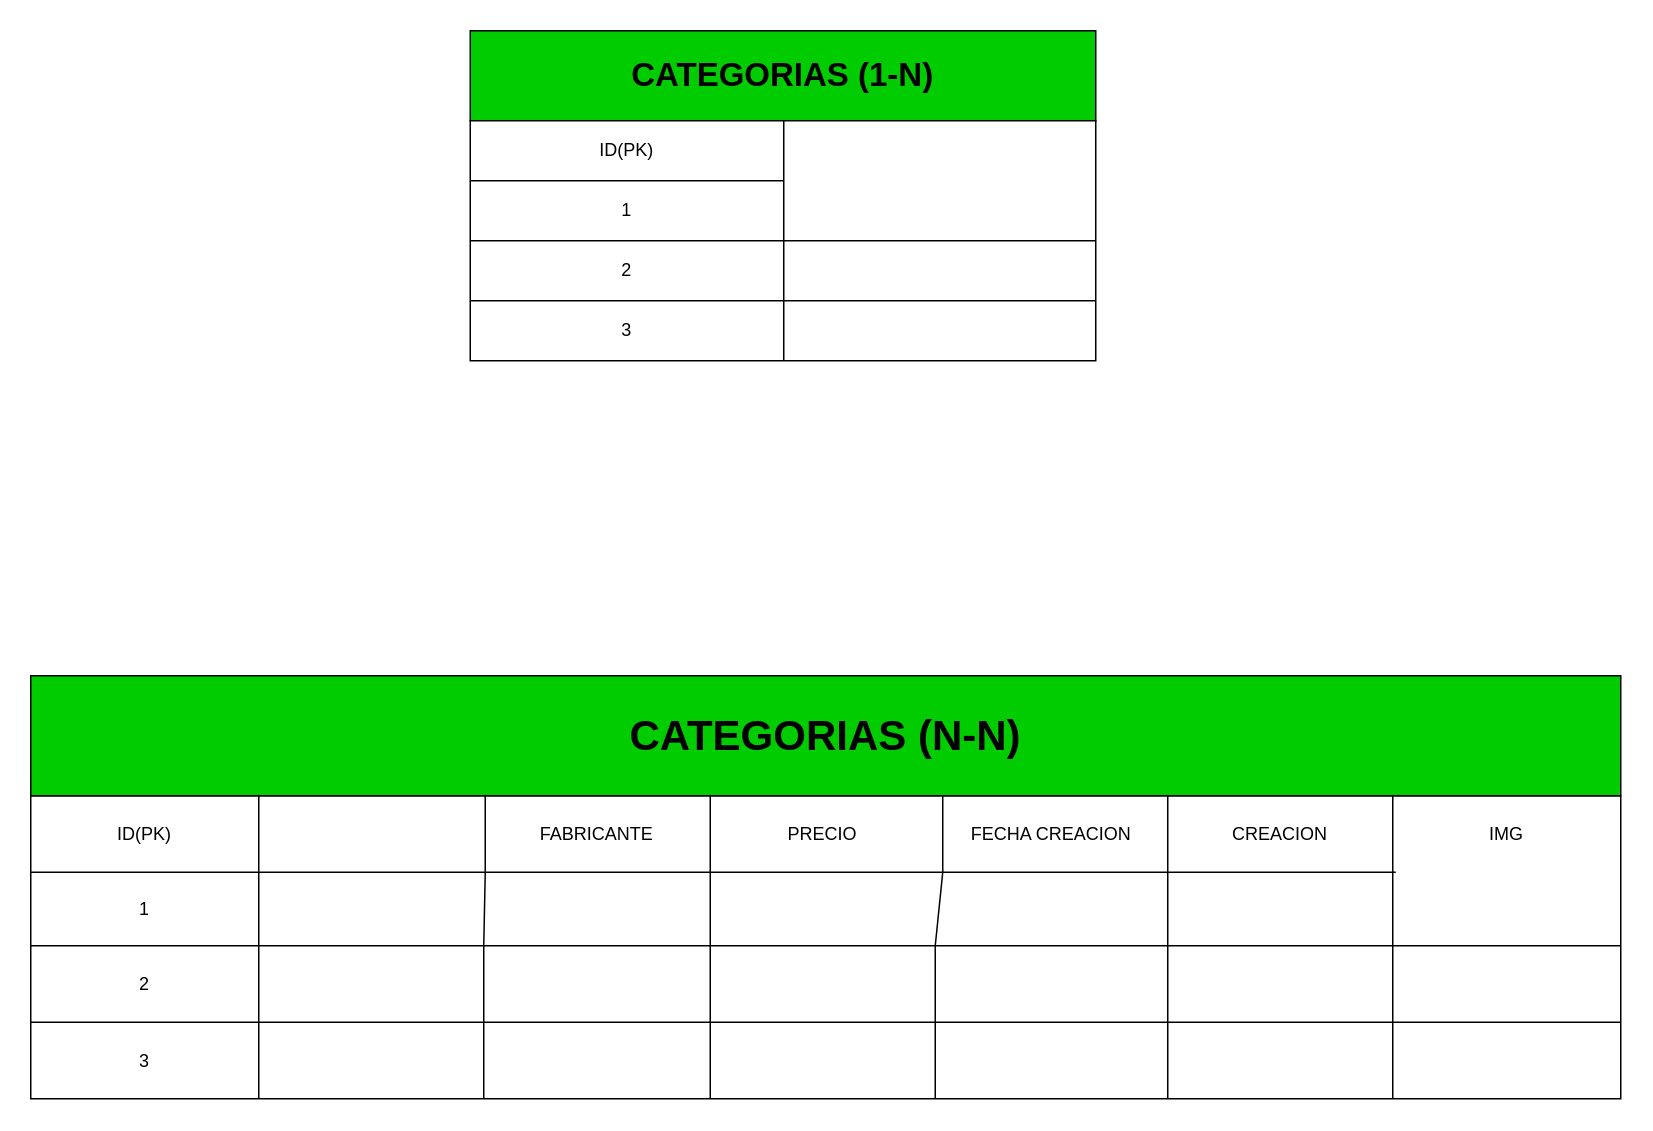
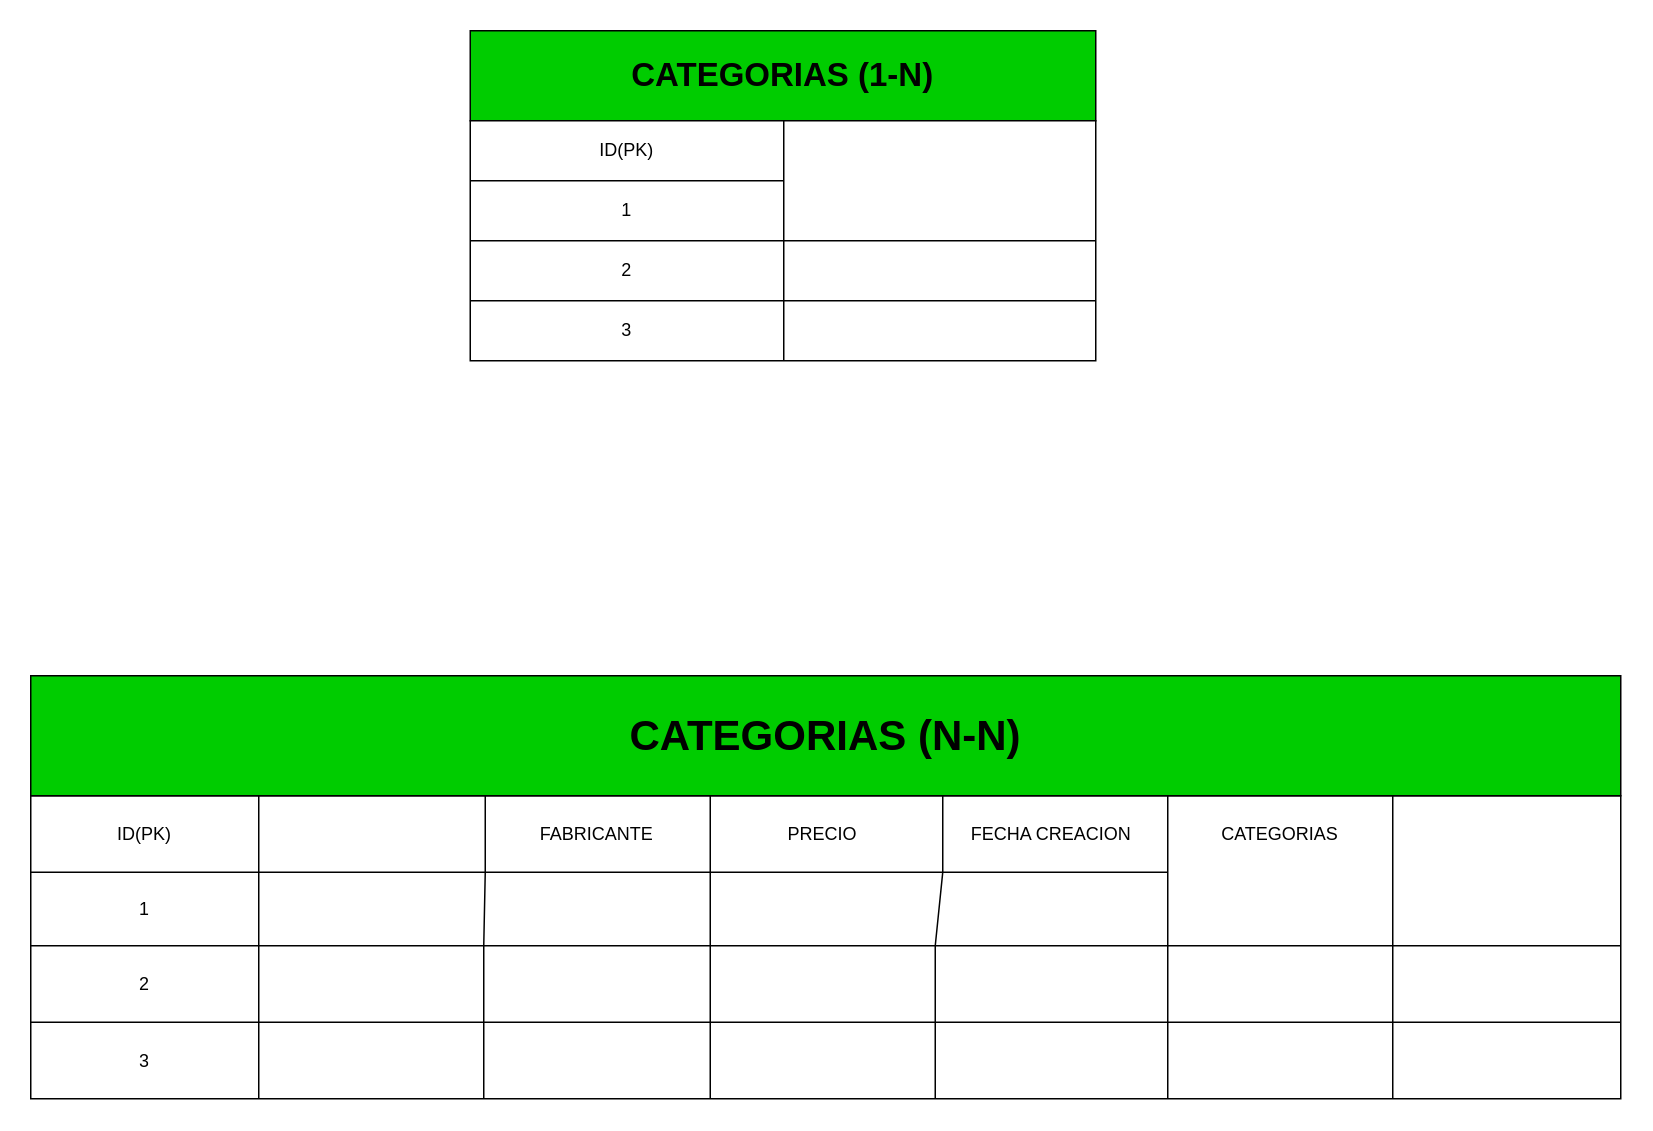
- <mxCell id="10" value="IMG" style="shape=partialRectangle;html=1;whiteSpace=wrap;connectable=0;overflow=hidden;fillColor=none;top=0;left=0;bottom=0;right=0;" vertex="1" parent="4"><mxGeometry x="908" width="152" height="51" as="geometry"><mxRectangle width="152" height="51" as="alternateBounds" /></mxGeometry></mxCell>
- <mxCell id="9" value="CREACION" style="shape=partialRectangle;html=1;whiteSpace=wrap;connectable=0;overflow=hidden;fillColor=none;top=0;left=0;bottom=0;right=0;" vertex="1" parent="4"><mxGeometry x="758" width="150" height="51" as="geometry"><mxRectangle width="150" height="51" as="alternateBounds" /></mxGeometry></mxCell>
+ <mxCell id="9" value="CATEGORIAS" style="shape=partialRectangle;html=1;whiteSpace=wrap;connectable=0;overflow=hidden;fillColor=none;top=0;left=0;bottom=0;right=0;" vertex="1" parent="4"><mxGeometry x="758" width="150" height="51" as="geometry"><mxRectangle width="150" height="51" as="alternateBounds" /></mxGeometry></mxCell>
